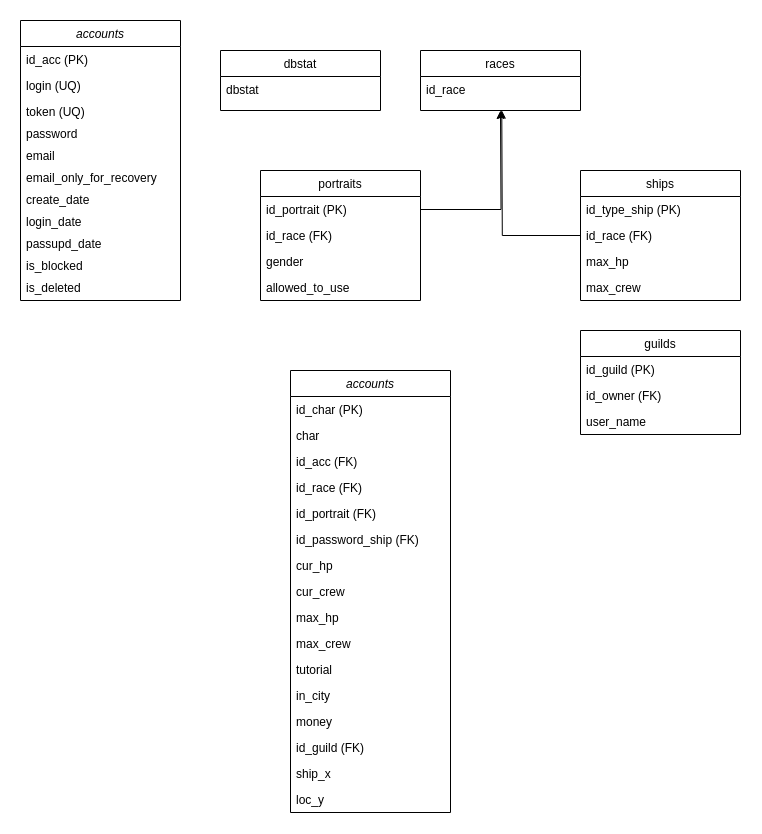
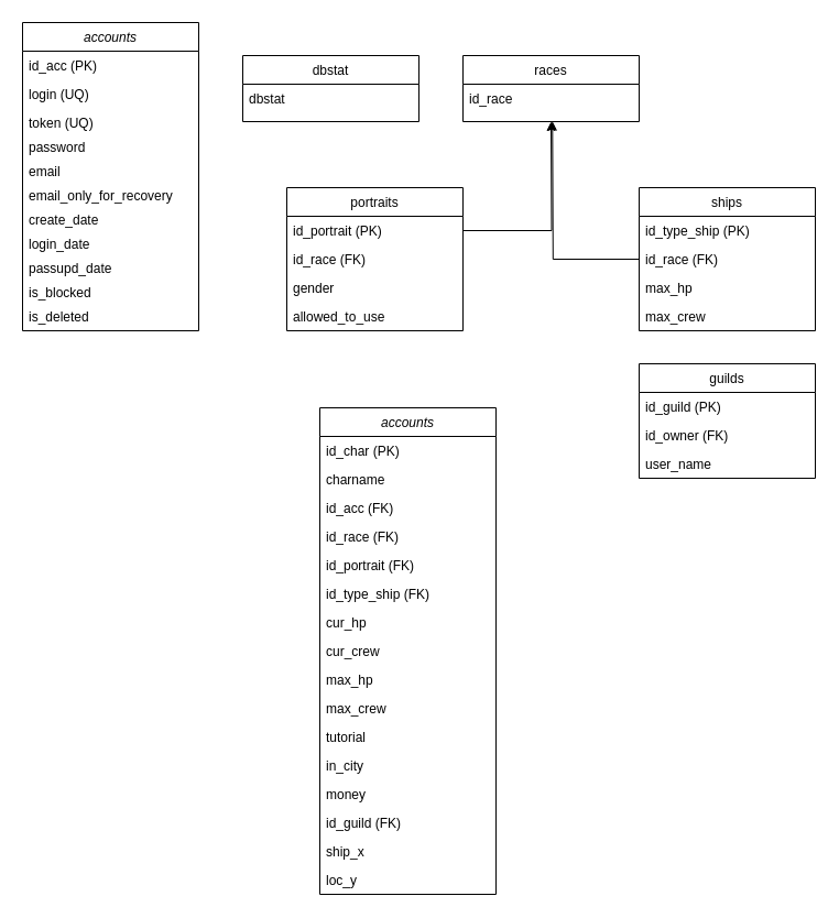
- <mxCell id="32" value="char" style="text;align=left;verticalAlign=top;spacingLeft=4;spacingRight=4;overflow=hidden;rotatable=0;points=[[0,0.5],[1,0.5]];portConstraint=eastwest;" vertex="1" parent="30"><mxGeometry y="52" width="160" height="26" as="geometry" /></mxCell>
+ <mxCell id="32" value="charname" style="text;align=left;verticalAlign=top;spacingLeft=4;spacingRight=4;overflow=hidden;rotatable=0;points=[[0,0.5],[1,0.5]];portConstraint=eastwest;" vertex="1" parent="30"><mxGeometry y="52" width="160" height="26" as="geometry" /></mxCell>
- <mxCell id="36" value="id_password_ship (FK)" style="text;align=left;verticalAlign=top;spacingLeft=4;spacingRight=4;overflow=hidden;rotatable=0;points=[[0,0.5],[1,0.5]];portConstraint=eastwest;" vertex="1" parent="30"><mxGeometry y="156" width="160" height="26" as="geometry" /></mxCell>
+ <mxCell id="36" value="id_type_ship (FK)" style="text;align=left;verticalAlign=top;spacingLeft=4;spacingRight=4;overflow=hidden;rotatable=0;points=[[0,0.5],[1,0.5]];portConstraint=eastwest;" vertex="1" parent="30"><mxGeometry y="156" width="160" height="26" as="geometry" /></mxCell>
